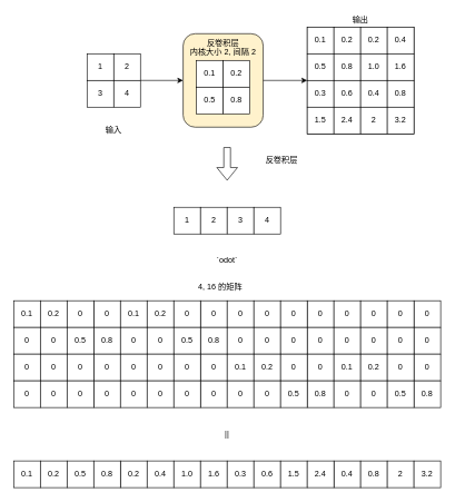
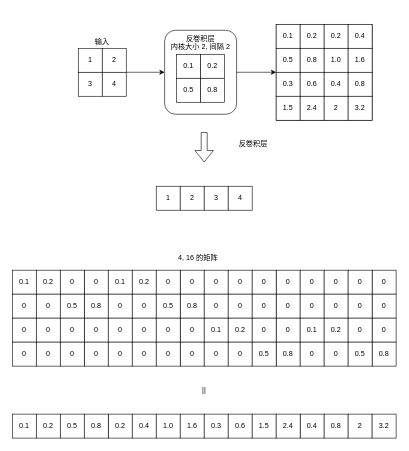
- <mxCell id="9" value="输出" style="text;html=1;strokeColor=none;fillColor=none;align=center;verticalAlign=middle;whiteSpace=wrap;rounded=0;" parent="1" vertex="1"><mxGeometry x="510" y="20" width="60" height="20" as="geometry" /></mxCell>
- <mxCell id="3" value="反卷积层&lt;br&gt;内核大小 2, 间隔 2" style="rounded=1;whiteSpace=wrap;html=1;verticalAlign=top;fillColor=#fff2cc;" parent="1" vertex="1"><mxGeometry x="274" y="50" width="120" height="140" as="geometry" /></mxCell>
+ <mxCell id="3" value="反卷积层&lt;br&gt;内核大小 2, 间隔 2" style="rounded=1;whiteSpace=wrap;html=1;verticalAlign=top;" parent="1" vertex="1"><mxGeometry x="274" y="50" width="120" height="140" as="geometry" /></mxCell>
- <mxCell id="56" value="输入" style="text;html=1;strokeColor=none;fillColor=none;align=center;verticalAlign=middle;whiteSpace=wrap;rounded=0;" vertex="1" parent="1"><mxGeometry x="150" y="185" width="40" height="20" as="geometry" /></mxCell>
+ <mxCell id="56" value="输入" style="text;html=1;strokeColor=none;fillColor=none;align=center;verticalAlign=middle;whiteSpace=wrap;rounded=0;" vertex="1" parent="1"><mxGeometry x="150" y="60" width="40" height="20" as="geometry" /></mxCell>
- <mxCell id="19" value="`odot`" style="text;html=1;strokeColor=none;fillColor=none;align=center;verticalAlign=middle;whiteSpace=wrap;rounded=0;" parent="1" vertex="1"><mxGeometry x="310" y="370" width="60" height="40" as="geometry" /></mxCell>
